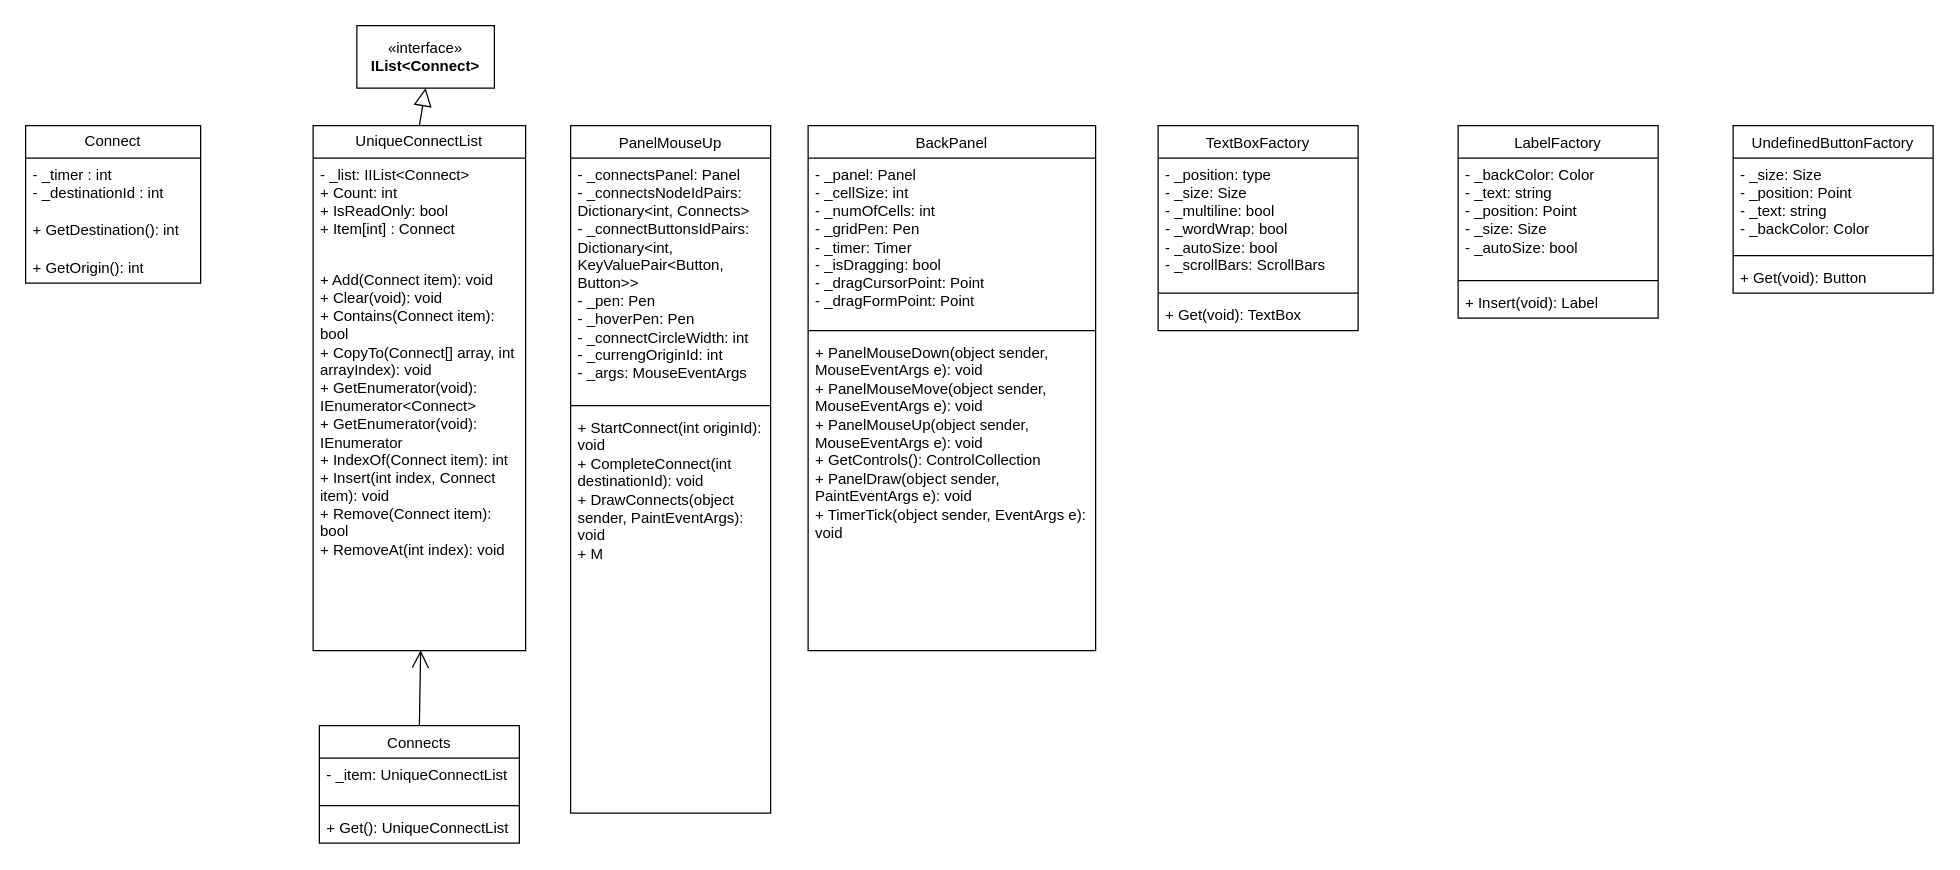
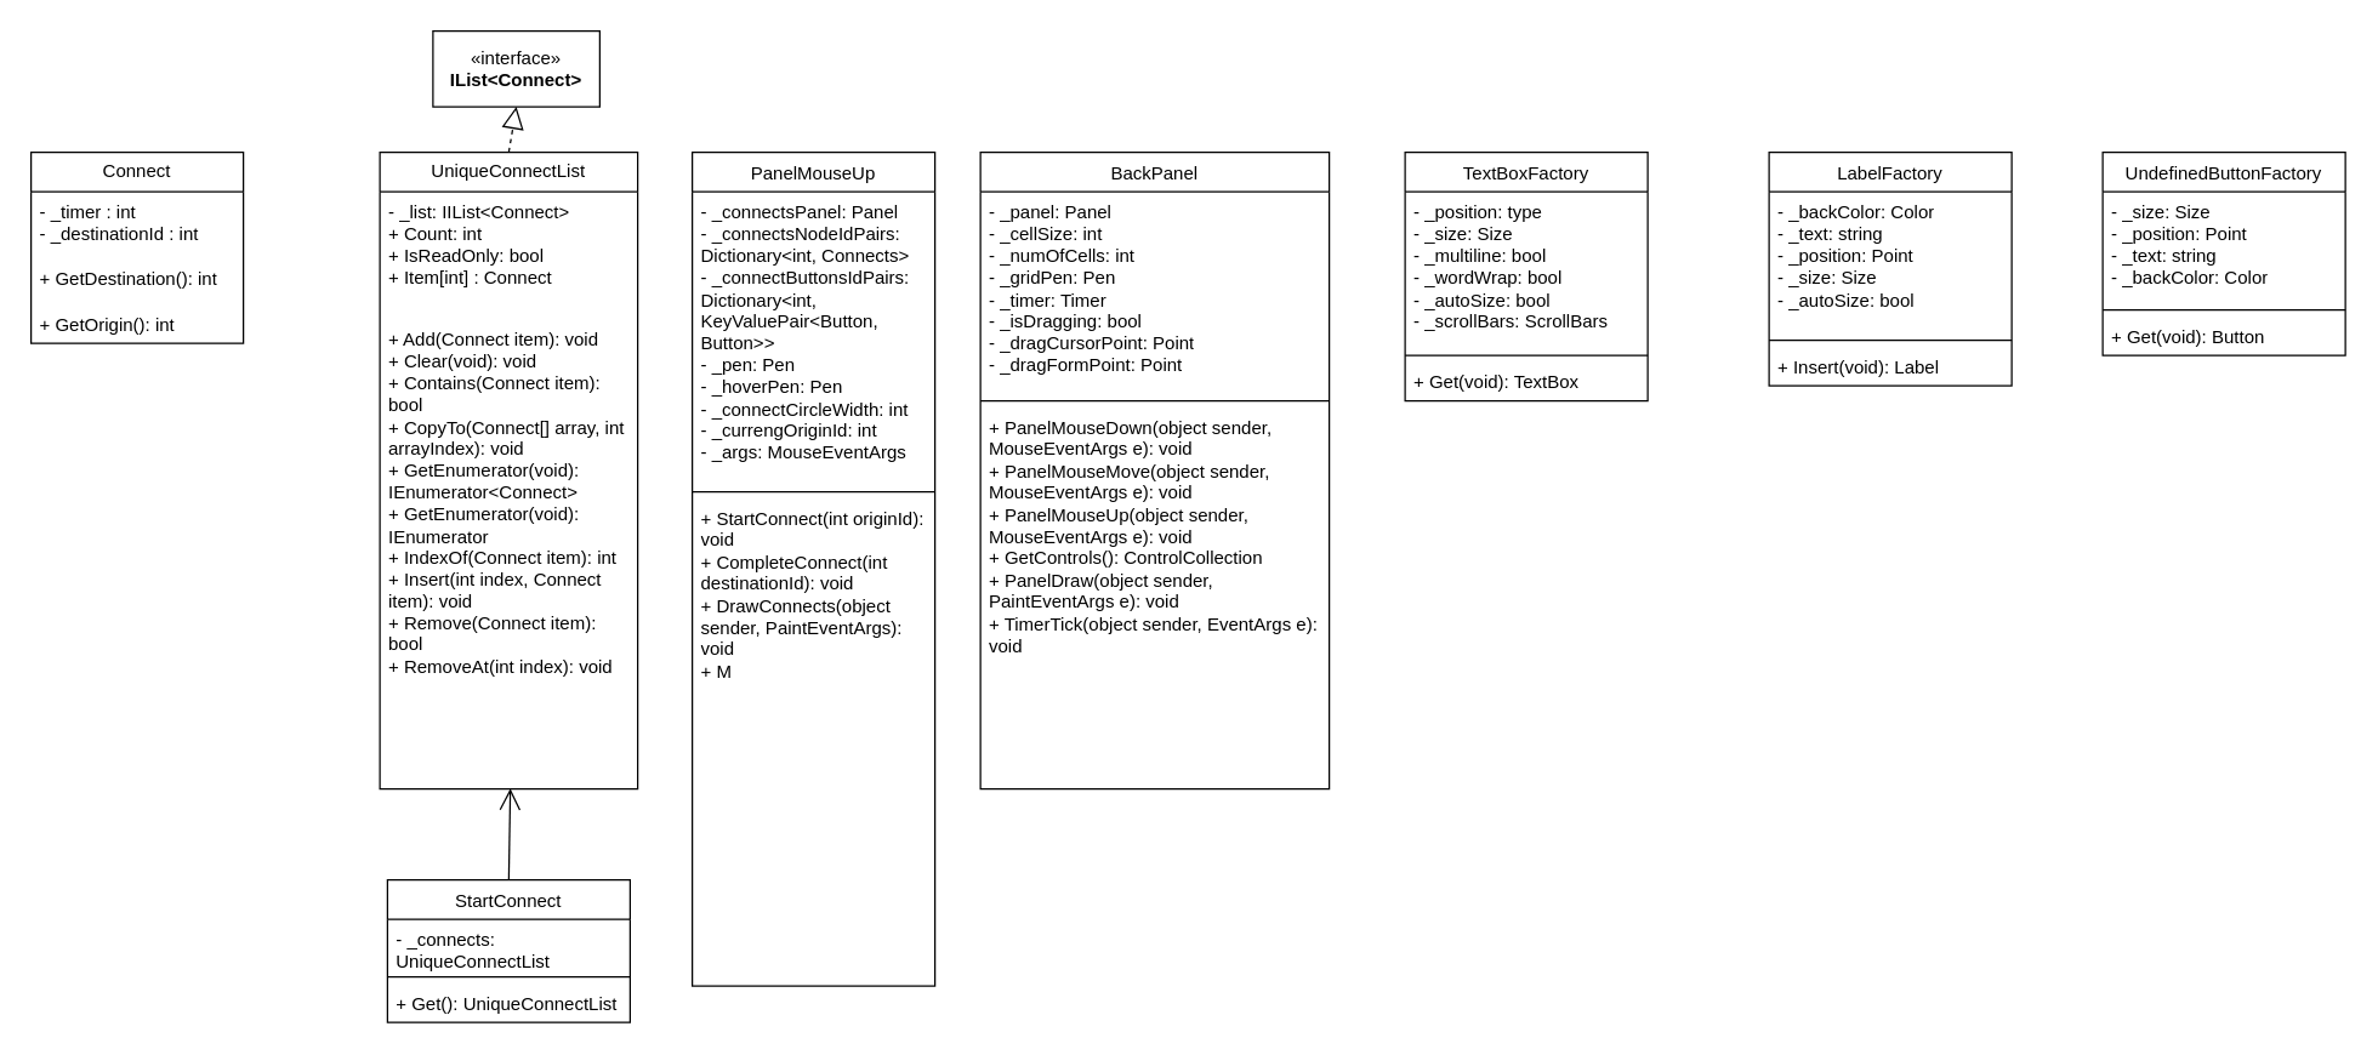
- <mxCell id="10" value="" style="endArrow=block;dashed=0;endFill=0;endSize=12;html=1;rounded=0;exitX=0.5;exitY=0;exitDx=0;exitDy=0;entryX=0.5;entryY=1;entryDx=0;entryDy=0;" edge="1" parent="1" source="6" target="9"><mxGeometry width="160" relative="1" as="geometry"><mxPoint x="170" y="320" as="sourcePoint" /><mxPoint x="330" y="320" as="targetPoint" /></mxGeometry></mxCell>
+ <mxCell id="10" value="" style="endArrow=block;dashed=1;endFill=0;endSize=12;html=1;rounded=0;exitX=0.5;exitY=0;exitDx=0;exitDy=0;entryX=0.5;entryY=1;entryDx=0;entryDy=0;" edge="1" parent="1" source="6" target="9"><mxGeometry width="160" relative="1" as="geometry"><mxPoint x="170" y="320" as="sourcePoint" /><mxPoint x="330" y="320" as="targetPoint" /></mxGeometry></mxCell>
- <mxCell id="11" value="&lt;span style=&quot;font-weight: normal;&quot;&gt;Connects&lt;/span&gt;" style="swimlane;fontStyle=1;align=center;verticalAlign=top;childLayout=stackLayout;horizontal=1;startSize=26;horizontalStack=0;resizeParent=1;resizeParentMax=0;resizeLast=0;collapsible=1;marginBottom=0;whiteSpace=wrap;html=1;" vertex="1" parent="1"><mxGeometry x="255" y="580" width="160" height="94" as="geometry" /></mxCell>
+ <mxCell id="11" value="&lt;span style=&quot;font-weight: normal;&quot;&gt;StartConnect&lt;/span&gt;" style="swimlane;fontStyle=1;align=center;verticalAlign=top;childLayout=stackLayout;horizontal=1;startSize=26;horizontalStack=0;resizeParent=1;resizeParentMax=0;resizeLast=0;collapsible=1;marginBottom=0;whiteSpace=wrap;html=1;" vertex="1" parent="1"><mxGeometry x="255" y="580" width="160" height="94" as="geometry" /></mxCell>
- <mxCell id="12" value="- _item: UniqueConnectList" style="text;strokeColor=none;fillColor=none;align=left;verticalAlign=top;spacingLeft=4;spacingRight=4;overflow=hidden;rotatable=0;points=[[0,0.5],[1,0.5]];portConstraint=eastwest;whiteSpace=wrap;html=1;" vertex="1" parent="11"><mxGeometry y="26" width="160" height="34" as="geometry" /></mxCell>
+ <mxCell id="12" value="- _connects: UniqueConnectList" style="text;strokeColor=none;fillColor=none;align=left;verticalAlign=top;spacingLeft=4;spacingRight=4;overflow=hidden;rotatable=0;points=[[0,0.5],[1,0.5]];portConstraint=eastwest;whiteSpace=wrap;html=1;" vertex="1" parent="11"><mxGeometry y="26" width="160" height="34" as="geometry" /></mxCell>
